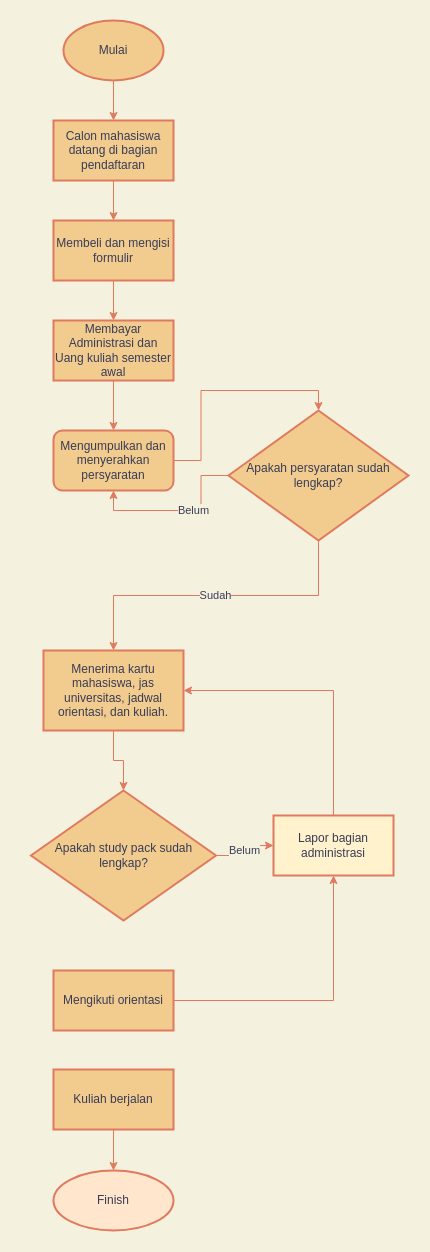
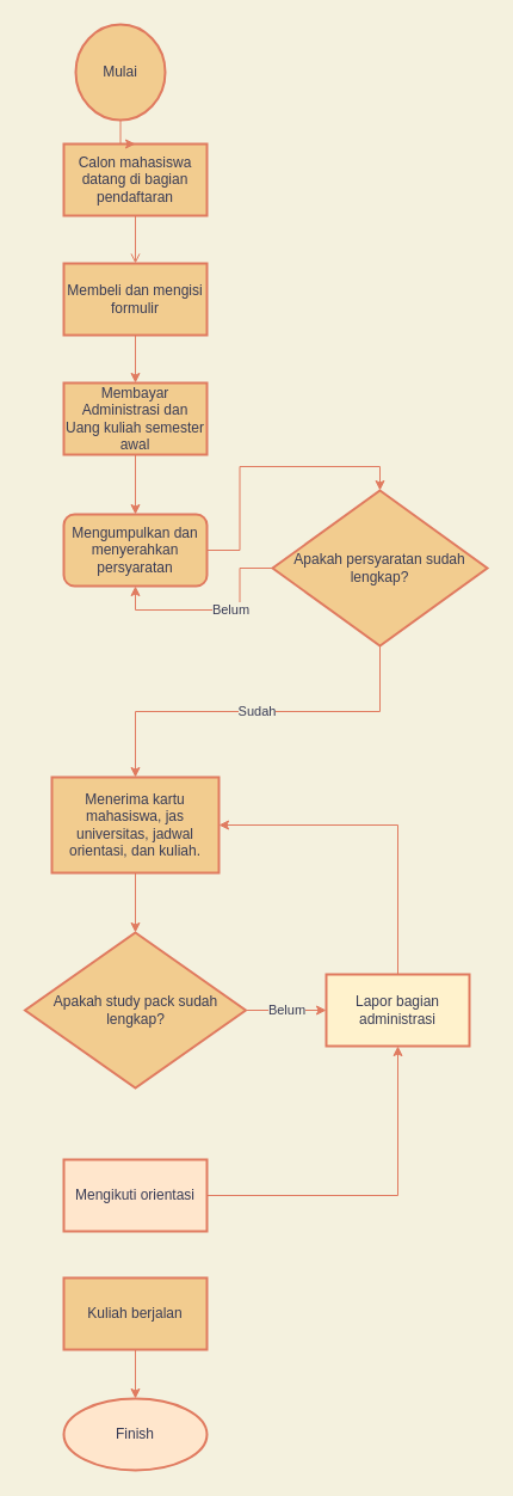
- <mxCell id="10" value="Mulai" style="strokeWidth=2;html=1;shape=mxgraph.flowchart.start_1;whiteSpace=wrap;fillColor=#F2CC8F;strokeColor=#E07A5F;fontColor=#393C56;" vertex="1" parent="1"><mxGeometry x="63" y="20" width="100" height="60" as="geometry" /></mxCell>
+ <mxCell id="10" value="Mulai" style="strokeWidth=2;html=1;shape=mxgraph.flowchart.start_1;whiteSpace=wrap;fillColor=#F2CC8F;strokeColor=#E07A5F;fontColor=#393C56;" vertex="1" parent="1"><mxGeometry x="63" y="20" width="75" height="80" as="geometry" /></mxCell>
- <mxCell id="2" style="edgeStyle=orthogonalEdgeStyle;rounded=0;orthogonalLoop=1;jettySize=auto;html=1;entryX=0.5;entryY=0;entryDx=0;entryDy=0;labelBackgroundColor=#F4F1DE;strokeColor=#E07A5F;fontColor=#393C56;" parent="1" source="3" target="5" edge="1"><mxGeometry relative="1" as="geometry" /></mxCell>
+ <mxCell id="2" style="edgeStyle=orthogonalEdgeStyle;rounded=0;orthogonalLoop=1;jettySize=auto;html=1;entryX=0.5;entryY=0;entryDx=0;entryDy=0;labelBackgroundColor=#F4F1DE;strokeColor=#E07A5F;fontColor=#393C56;endArrow=open;" parent="1" source="3" target="5" edge="1"><mxGeometry relative="1" as="geometry" /></mxCell>
- <mxCell id="26" value="Apakah study pack sudah lengkap?" style="rhombus;whiteSpace=wrap;html=1;strokeWidth=2;fillColor=#F2CC8F;strokeColor=#E07A5F;fontColor=#393C56;" vertex="1" parent="1"><mxGeometry x="30.5" y="790" width="185" height="130" as="geometry" /></mxCell>
+ <mxCell id="26" value="Apakah study pack sudah lengkap?" style="rhombus;whiteSpace=wrap;html=1;strokeWidth=2;fillColor=#F2CC8F;strokeColor=#E07A5F;fontColor=#393C56;" vertex="1" parent="1"><mxGeometry x="20.5" y="780" width="185" height="130" as="geometry" /></mxCell>
- <mxCell id="16" value="Mengikuti orientasi" style="rounded=0;whiteSpace=wrap;html=1;strokeWidth=2;fillColor=#F2CC8F;strokeColor=#E07A5F;fontColor=#393C56;" vertex="1" parent="1"><mxGeometry x="53" y="970" width="120" height="60" as="geometry" /></mxCell>
+ <mxCell id="16" value="Mengikuti orientasi" style="rounded=0;whiteSpace=wrap;html=1;strokeWidth=2;fillColor=#ffe6cc;strokeColor=#E07A5F;fontColor=#393C56;" vertex="1" parent="1"><mxGeometry x="53" y="970" width="120" height="60" as="geometry" /></mxCell>
